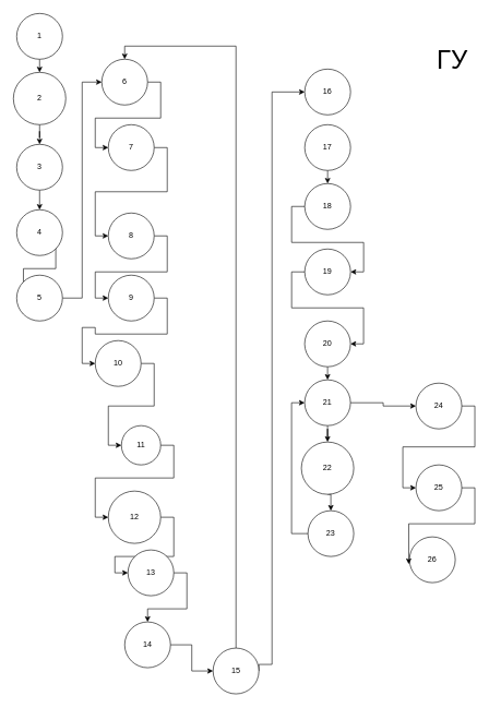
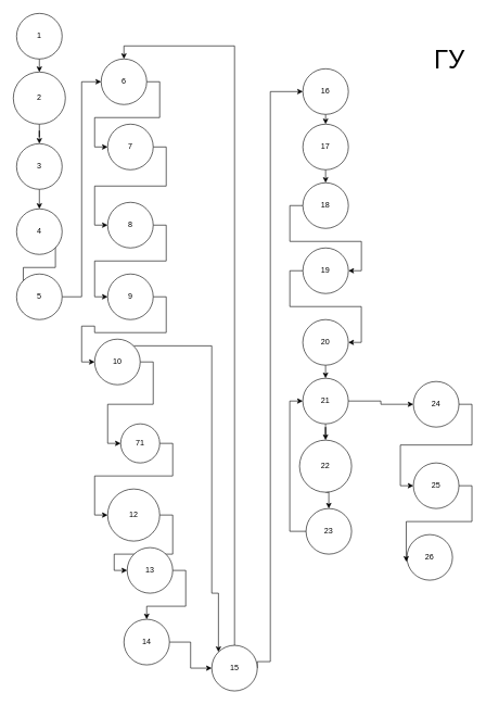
+ <mxCell id="34" style="edgeStyle=orthogonalEdgeStyle;rounded=0;orthogonalLoop=1;jettySize=auto;html=1;exitX=0.5;exitY=1;exitDx=0;exitDy=0;entryX=0.5;entryY=0;entryDx=0;entryDy=0;" parent="1" source="35" target="37" edge="1"><mxGeometry relative="1" as="geometry" /></mxCell>
- <mxCell id="17" value="8" style="ellipse;whiteSpace=wrap;html=1;aspect=fixed;" parent="1" vertex="1"><mxGeometry x="165" y="325" width="70" height="70" as="geometry" /></mxCell>
+ <mxCell id="17" value="8" style="ellipse;whiteSpace=wrap;html=1;aspect=fixed;" parent="1" vertex="1"><mxGeometry x="165" y="310" width="70" height="70" as="geometry" /></mxCell>
+ <mxCell id="21" style="edgeStyle=orthogonalEdgeStyle;rounded=0;orthogonalLoop=1;jettySize=auto;html=1;exitX=1;exitY=0;exitDx=0;exitDy=0;entryX=0;entryY=0;entryDx=0;entryDy=0;" parent="1" source="22" target="33" edge="1"><mxGeometry relative="1" as="geometry"><Array as="points"><mxPoint x="325" y="530" /><mxPoint x="325" y="910" /><mxPoint x="335" y="910" /></Array></mxGeometry></mxCell>
- <mxCell id="24" value="11" style="ellipse;whiteSpace=wrap;html=1;aspect=fixed;" parent="1" vertex="1"><mxGeometry x="185" y="650" width="60" height="60" as="geometry" /></mxCell>
+ <mxCell id="24" value="71" style="ellipse;whiteSpace=wrap;html=1;aspect=fixed;" parent="1" vertex="1"><mxGeometry x="185" y="650" width="60" height="60" as="geometry" /></mxCell>
